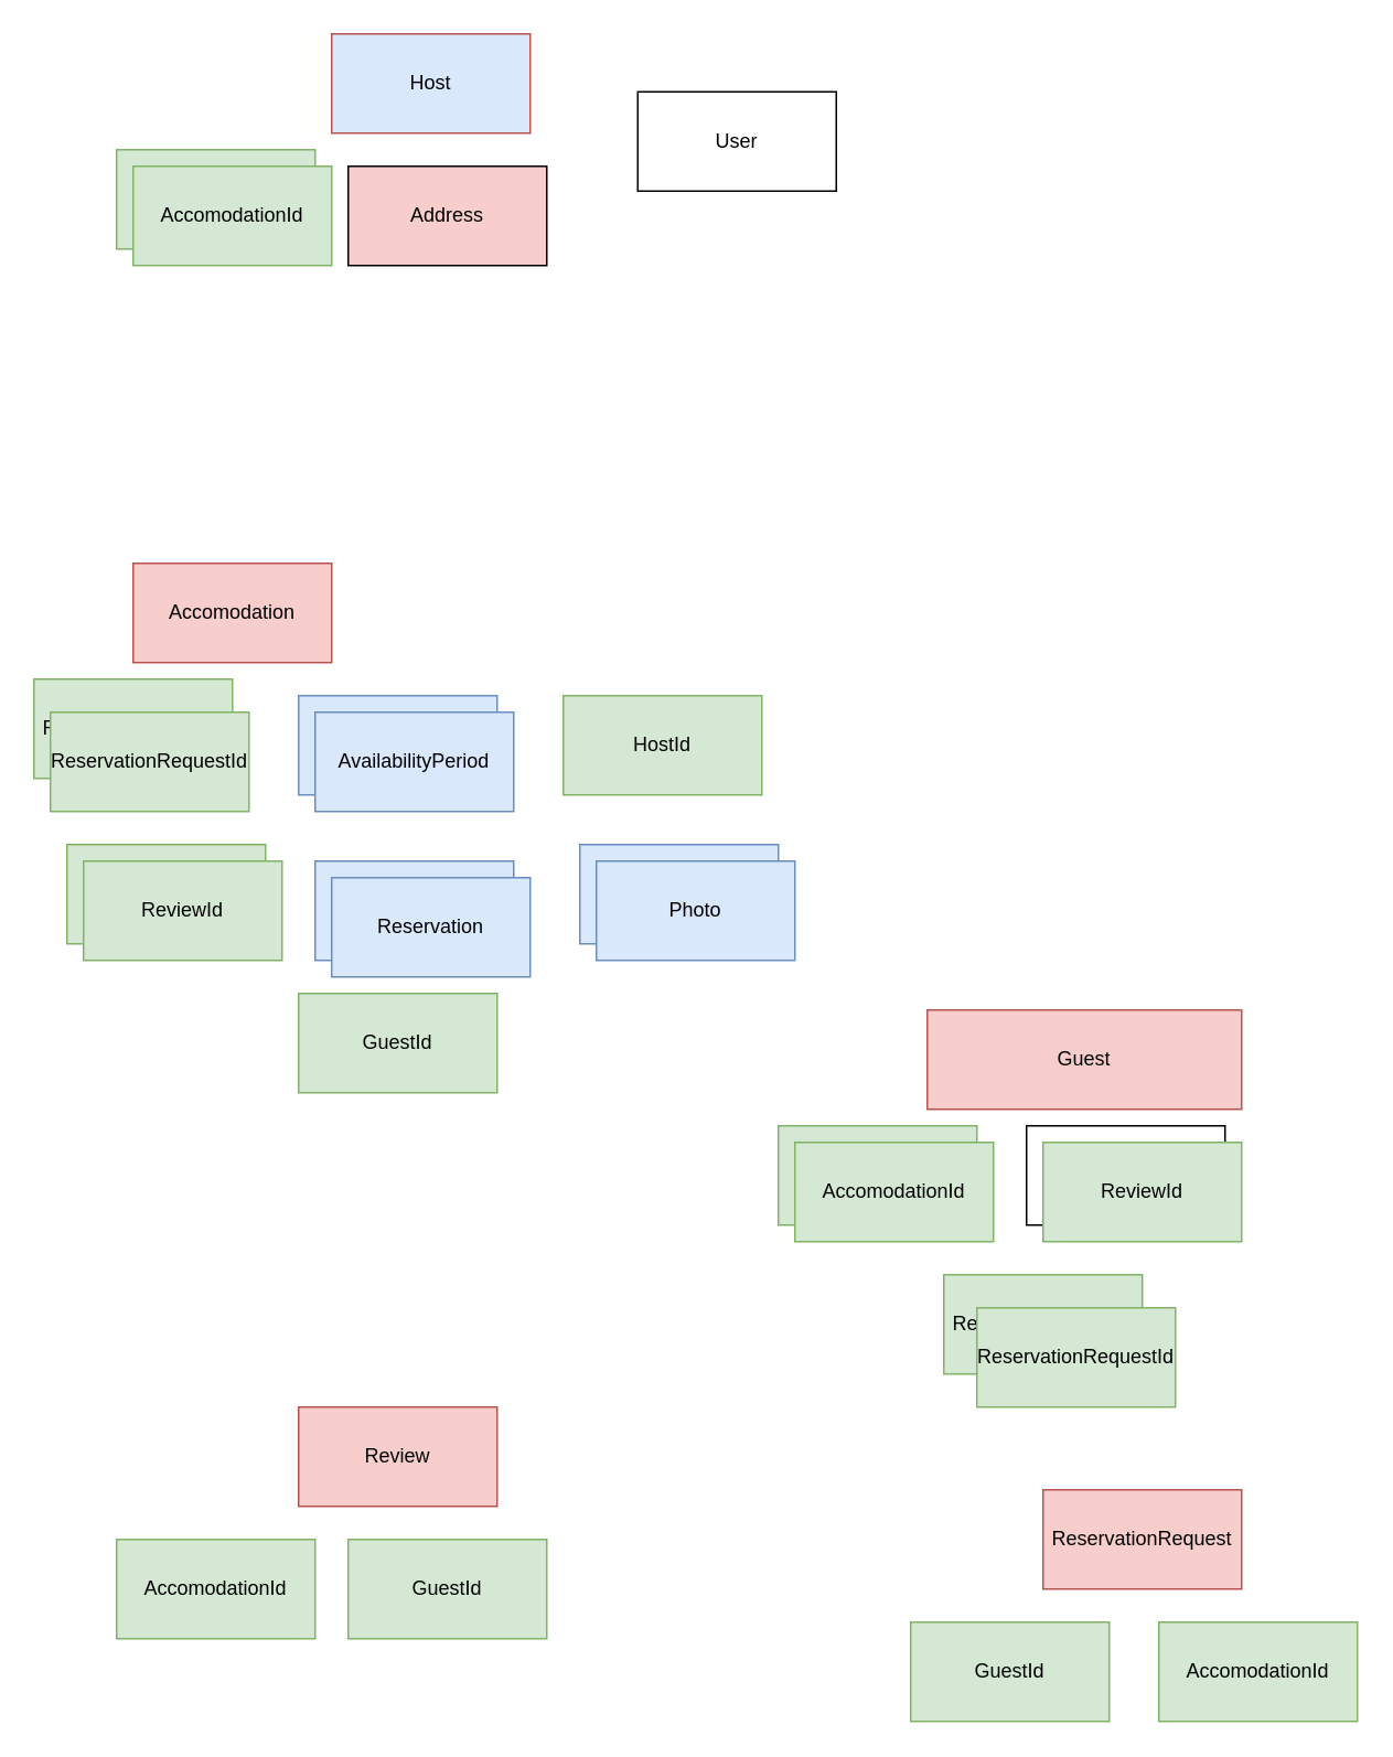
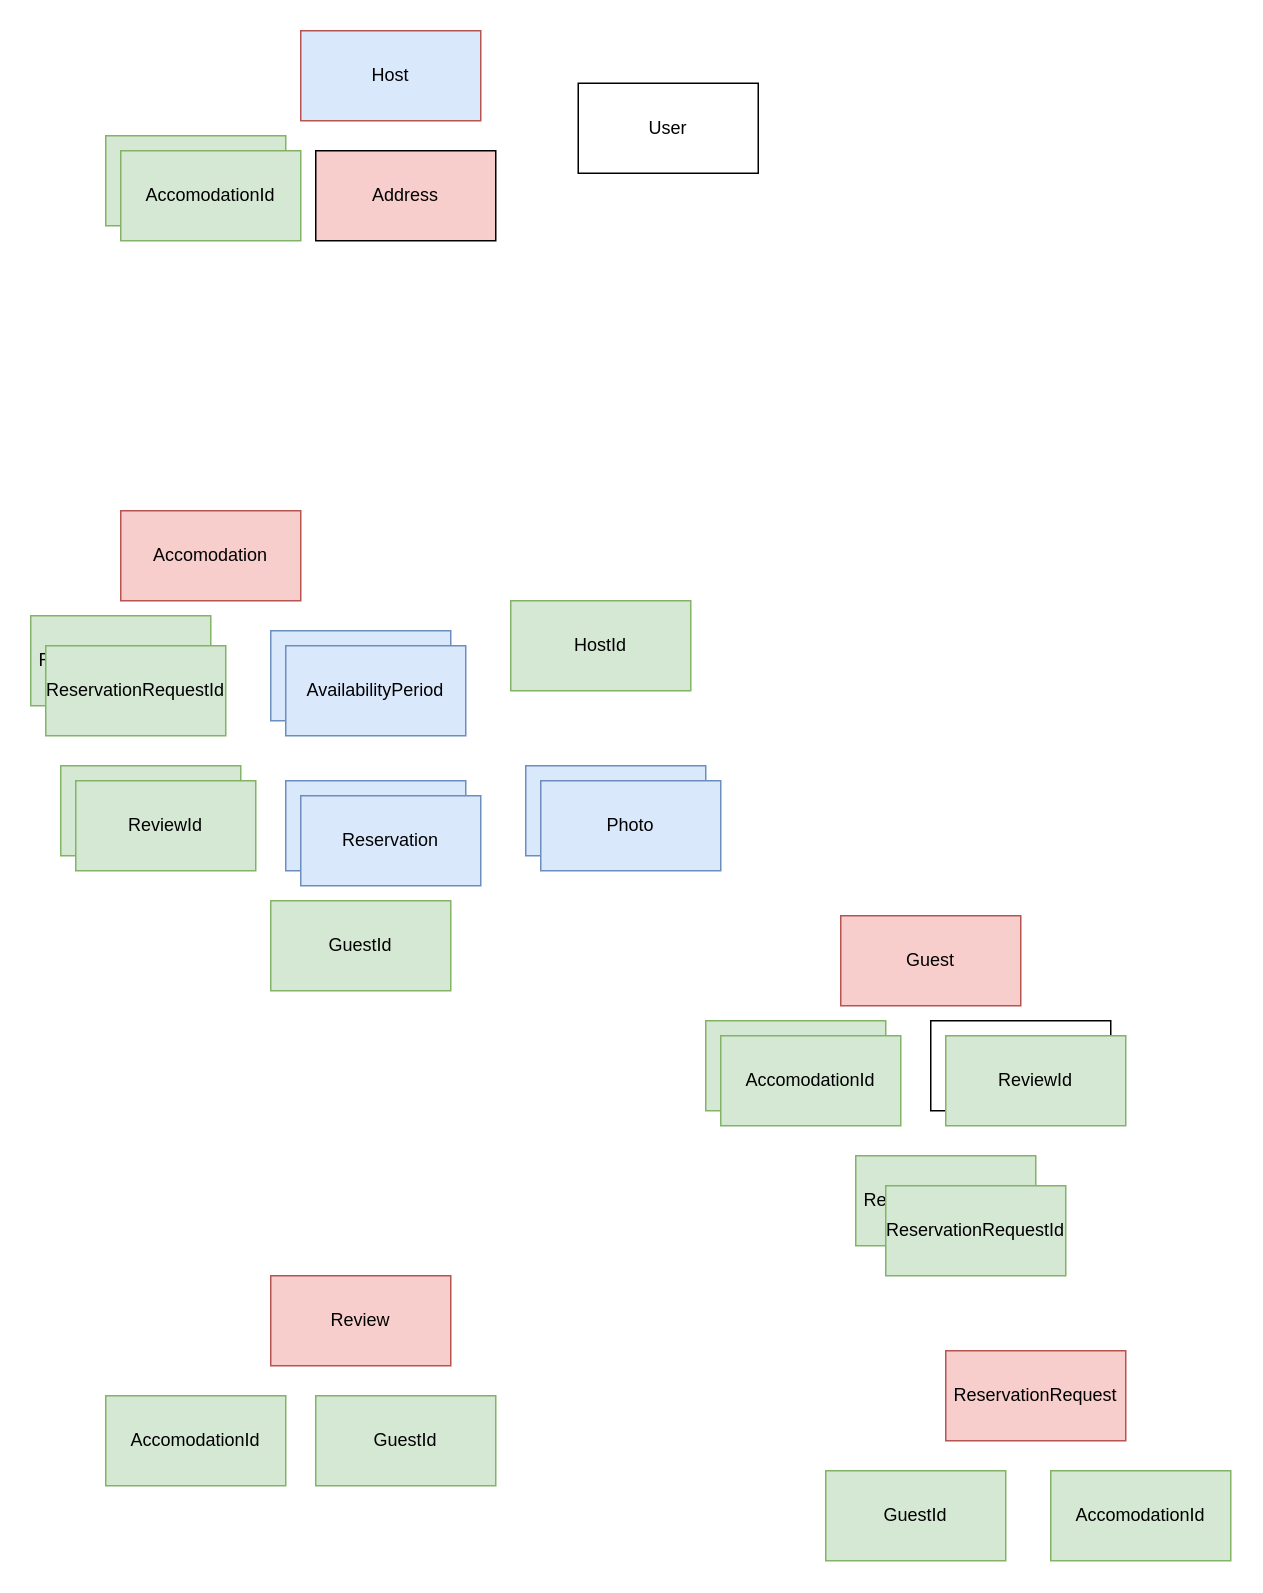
- <mxCell id="12" value="HostId" style="rounded=0;whiteSpace=wrap;html=1;fillColor=#d5e8d4;strokeColor=#82b366;" parent="1" vertex="1"><mxGeometry x="340" y="420" width="120" height="60" as="geometry" /></mxCell>
+ <mxCell id="12" value="HostId" style="rounded=0;whiteSpace=wrap;html=1;fillColor=#d5e8d4;strokeColor=#82b366;" parent="1" vertex="1"><mxGeometry x="340" y="400" width="120" height="60" as="geometry" /></mxCell>
- <mxCell id="17" value="Guest" style="rounded=0;whiteSpace=wrap;html=1;fillColor=#f8cecc;strokeColor=#b85450;" parent="1" vertex="1"><mxGeometry x="560" y="610" width="190" height="60" as="geometry" /></mxCell>
+ <mxCell id="17" value="Guest" style="rounded=0;whiteSpace=wrap;html=1;fillColor=#f8cecc;strokeColor=#b85450;" parent="1" vertex="1"><mxGeometry x="560" y="610" width="120" height="60" as="geometry" /></mxCell>
